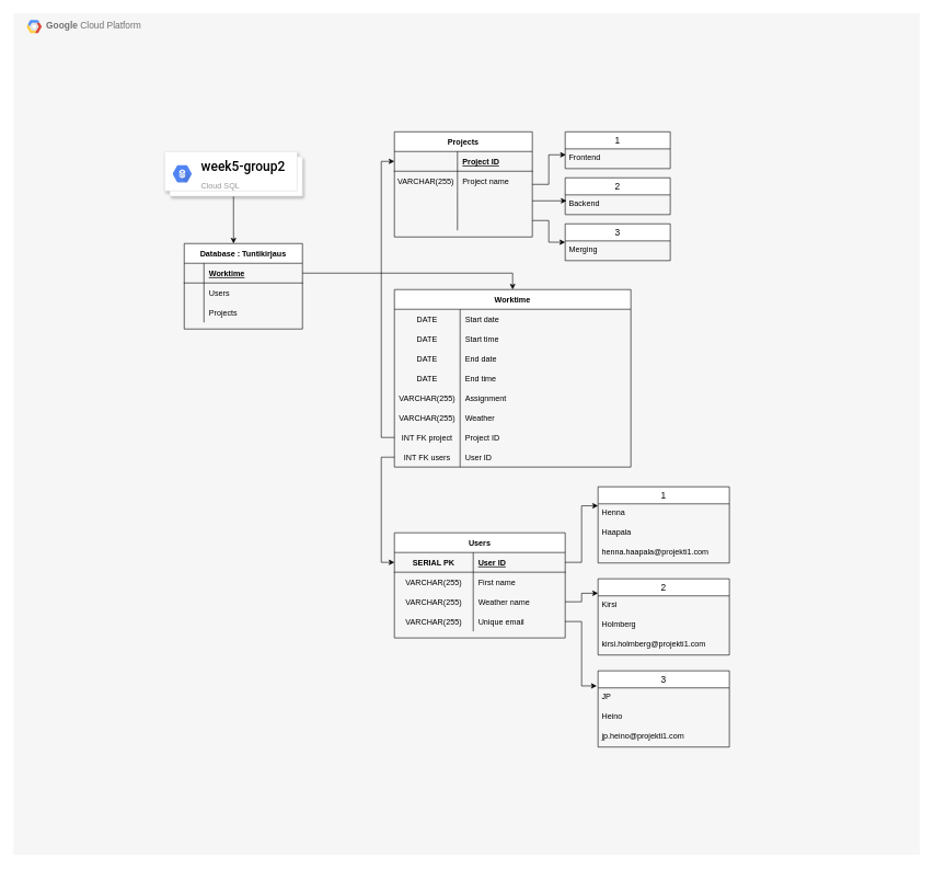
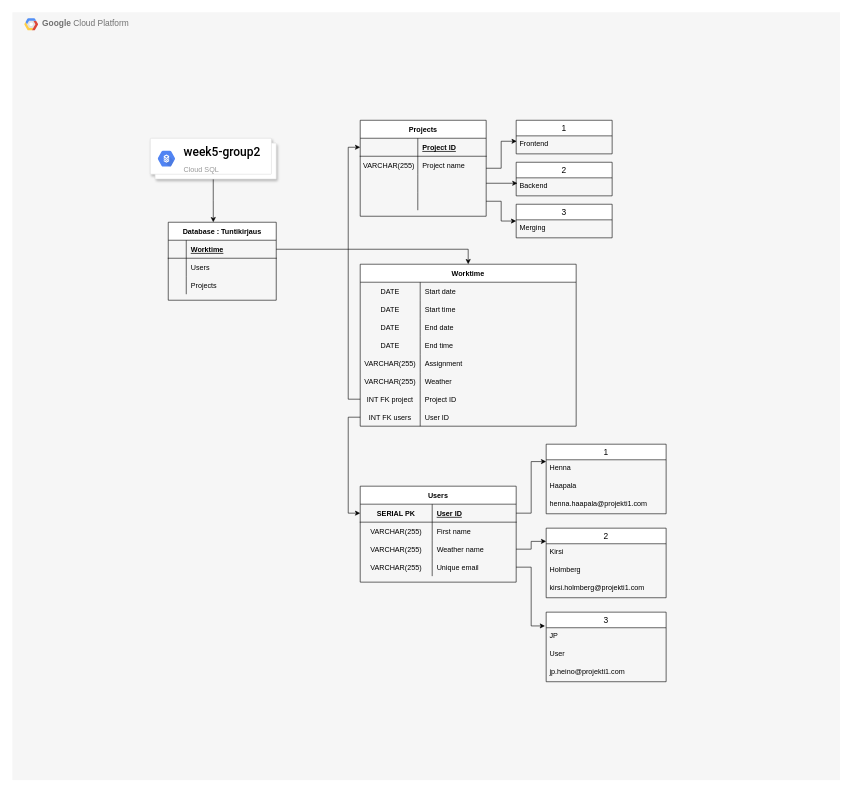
- <mxCell id="80" value="Heino" style="text;strokeColor=none;fillColor=none;spacingLeft=4;spacingRight=4;overflow=hidden;rotatable=0;points=[[0,0.5],[1,0.5]];portConstraint=eastwest;fontSize=12;" vertex="1" parent="78"><mxGeometry y="56" width="200" height="30" as="geometry" /></mxCell>
+ <mxCell id="80" value="User" style="text;strokeColor=none;fillColor=none;spacingLeft=4;spacingRight=4;overflow=hidden;rotatable=0;points=[[0,0.5],[1,0.5]];portConstraint=eastwest;fontSize=12;" vertex="1" parent="78"><mxGeometry y="56" width="200" height="30" as="geometry" /></mxCell>
